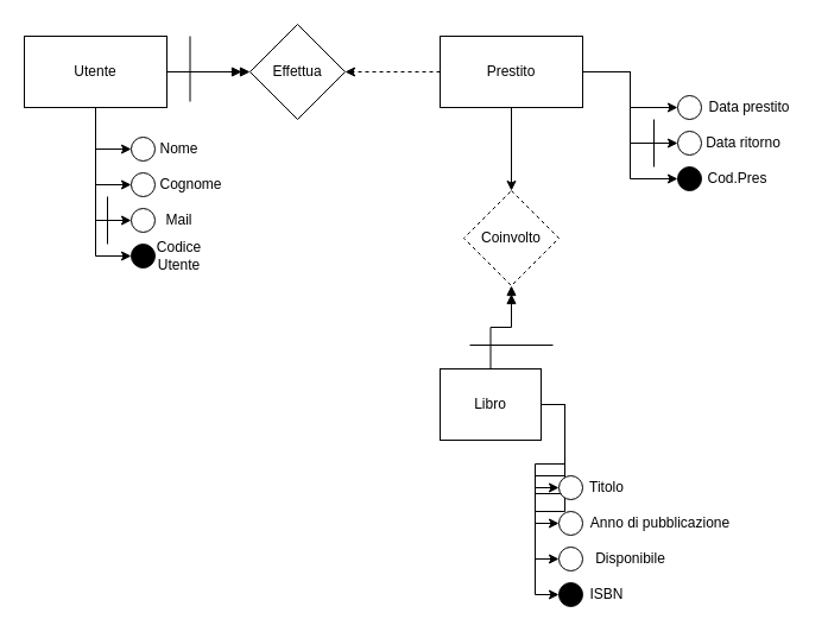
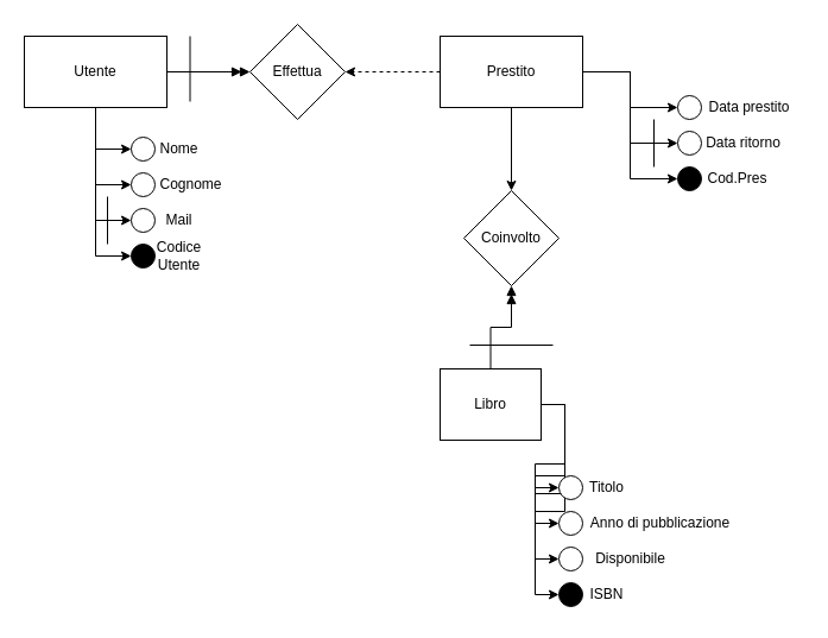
- <mxCell id="20" value="Coinvolto" style="rhombus;whiteSpace=wrap;html=1;rounded=0;dashed=1;" parent="1" vertex="1"><mxGeometry x="390" y="160" width="80" height="80" as="geometry" /></mxCell>
+ <mxCell id="20" value="Coinvolto" style="rhombus;whiteSpace=wrap;html=1;rounded=0;" parent="1" vertex="1"><mxGeometry x="390" y="160" width="80" height="80" as="geometry" /></mxCell>
